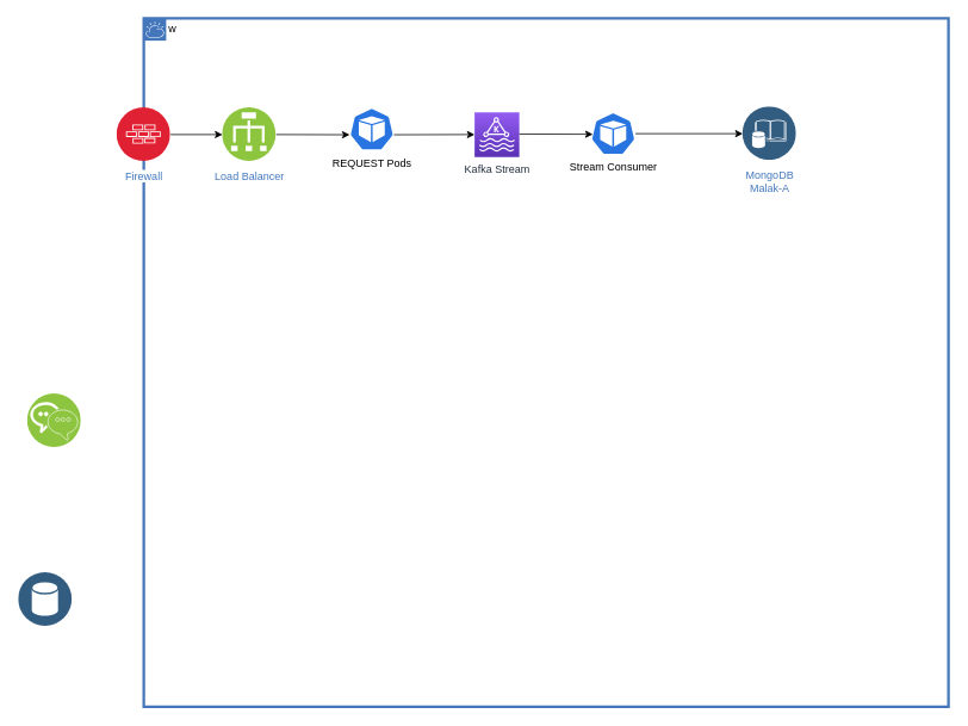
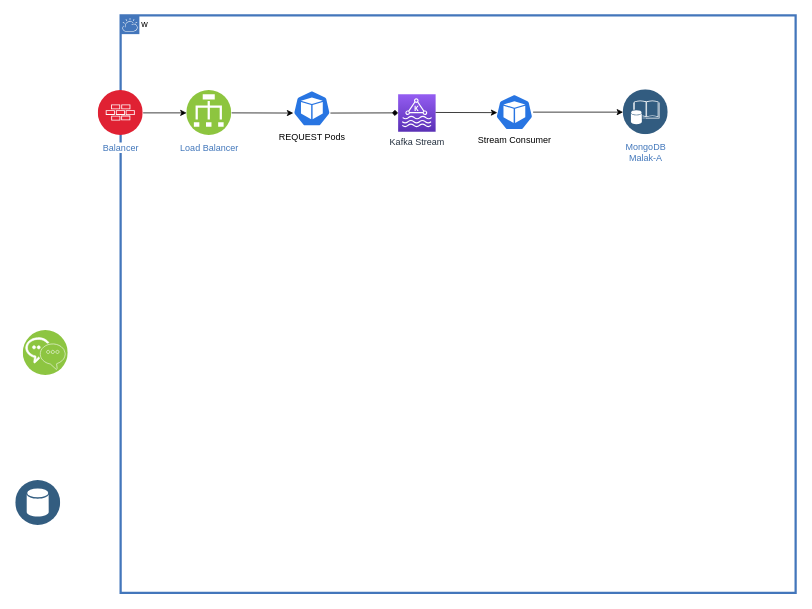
- <mxCell id="10" value="" style="html=1;labelBackgroundColor=#ffffff;endArrow=classic;endFill=1;endSize=6;jettySize=auto;orthogonalLoop=1;strokeWidth=1;fontSize=14;rounded=0;exitX=0.995;exitY=0.63;exitDx=0;exitDy=0;exitPerimeter=0;entryX=0;entryY=0.5;entryDx=0;entryDy=0;entryPerimeter=0;" edge="1" parent="3" source="7" target="9"><mxGeometry width="60" height="60" relative="1" as="geometry"><mxPoint x="350" y="380" as="sourcePoint" /><mxPoint x="410" y="320" as="targetPoint" /></mxGeometry></mxCell>
+ <mxCell id="10" value="" style="html=1;labelBackgroundColor=#ffffff;endArrow=diamond;endFill=1;endSize=6;jettySize=auto;orthogonalLoop=1;strokeWidth=1;fontSize=14;rounded=0;exitX=0.995;exitY=0.63;exitDx=0;exitDy=0;exitPerimeter=0;entryX=0;entryY=0.5;entryDx=0;entryDy=0;entryPerimeter=0;" edge="1" parent="3" source="7" target="9"><mxGeometry width="60" height="60" relative="1" as="geometry"><mxPoint x="350" y="380" as="sourcePoint" /><mxPoint x="410" y="320" as="targetPoint" /></mxGeometry></mxCell>
- <mxCell id="4" value="Firewall" style="aspect=fixed;perimeter=ellipsePerimeter;html=1;align=center;shadow=0;dashed=0;fontColor=#4277BB;labelBackgroundColor=#ffffff;fontSize=12;spacingTop=3;image;image=img/lib/ibm/security/firewall.svg;" vertex="1" parent="3"><mxGeometry x="-30" y="100" width="60" height="60" as="geometry" /></mxCell>
+ <mxCell id="4" value="Balancer" style="aspect=fixed;perimeter=ellipsePerimeter;html=1;align=center;shadow=0;dashed=0;fontColor=#4277BB;labelBackgroundColor=#ffffff;fontSize=12;spacingTop=3;image;image=img/lib/ibm/security/firewall.svg;" vertex="1" parent="3"><mxGeometry x="-30" y="100" width="60" height="60" as="geometry" /></mxCell>
